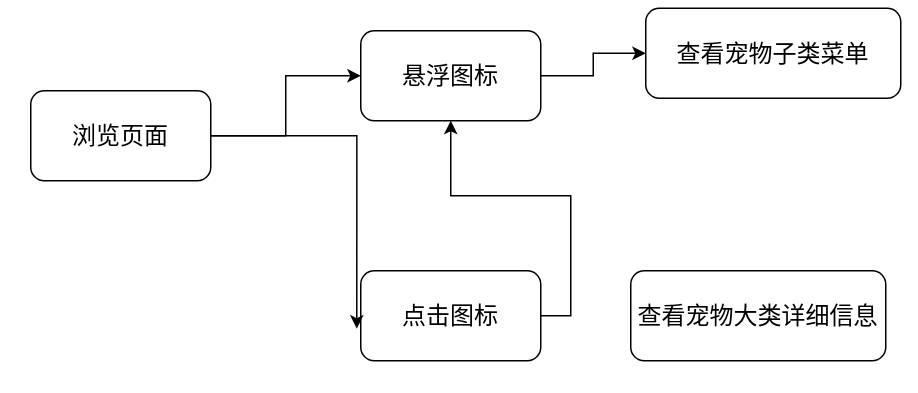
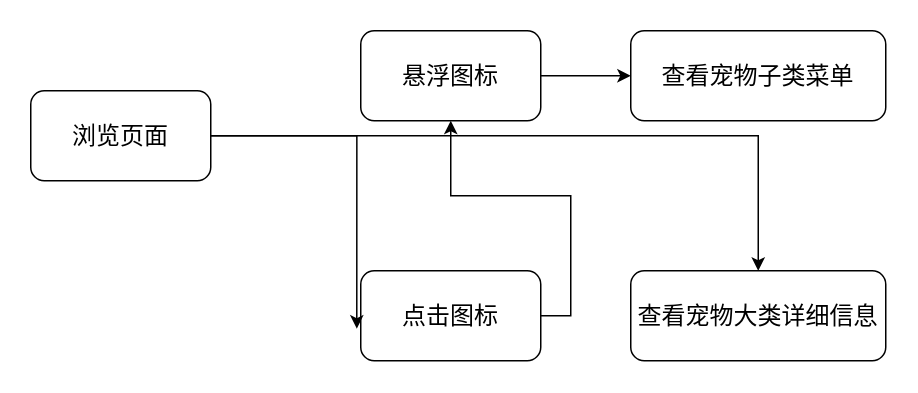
- <mxCell id="8" value="&lt;font style=&quot;font-size: 16px;&quot;&gt;查看宠物子类菜单&lt;/font&gt;" style="rounded=1;whiteSpace=wrap;html=1;" vertex="1" parent="1"><mxGeometry x="430" y="5" width="170" height="60" as="geometry" /></mxCell>
+ <mxCell id="8" value="&lt;font style=&quot;font-size: 16px;&quot;&gt;查看宠物子类菜单&lt;/font&gt;" style="rounded=1;whiteSpace=wrap;html=1;" vertex="1" parent="1"><mxGeometry x="420" y="20" width="170" height="60" as="geometry" /></mxCell>
- <mxCell id="2" style="edgeStyle=orthogonalEdgeStyle;rounded=0;orthogonalLoop=1;jettySize=auto;html=1;exitX=1;exitY=0.5;exitDx=0;exitDy=0;entryX=0;entryY=0.5;entryDx=0;entryDy=0;" edge="1" parent="1" source="3" target="5"><mxGeometry relative="1" as="geometry" /></mxCell>
+ <mxCell id="2" style="edgeStyle=orthogonalEdgeStyle;rounded=0;orthogonalLoop=1;jettySize=auto;html=1;exitX=1;exitY=0.5;exitDx=0;exitDy=0;" edge="1" parent="1" source="3" target="9"><mxGeometry relative="1" as="geometry" /></mxCell>
